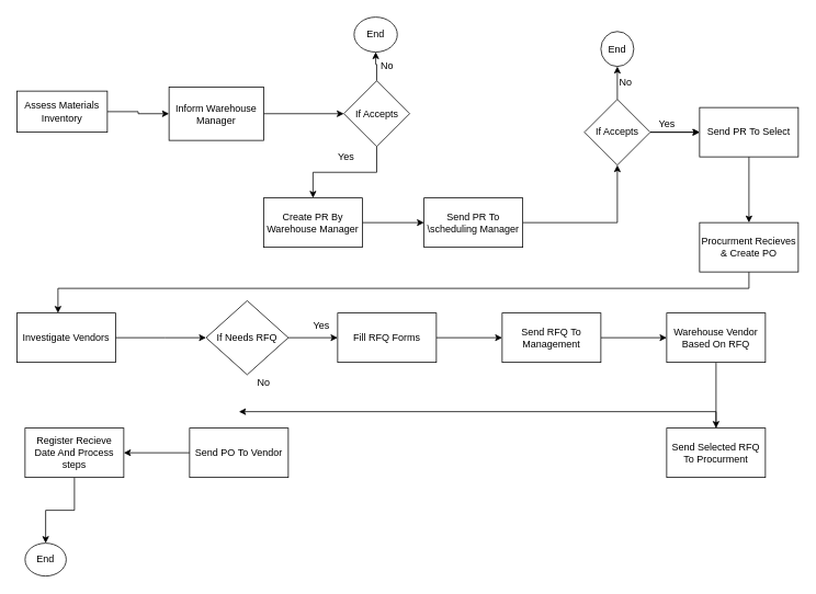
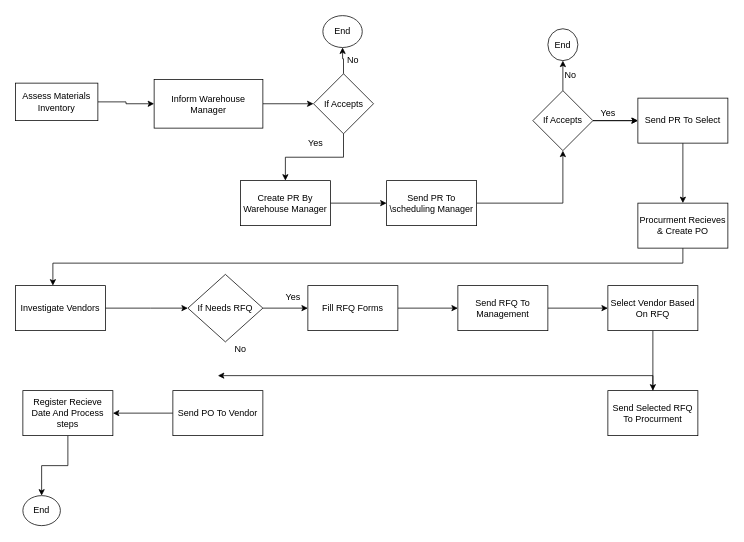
- <mxCell id="5" value="Inform Warehouse Manager" style="whiteSpace=wrap;html=1;rounded=0;" vertex="1" parent="1"><mxGeometry x="205" y="105" width="115" height="65" as="geometry" /></mxCell>
+ <mxCell id="5" value="Inform Warehouse Manager" style="whiteSpace=wrap;html=1;rounded=0;" vertex="1" parent="1"><mxGeometry x="205" y="105" width="145" height="65" as="geometry" /></mxCell>
- <mxCell id="40" value="Warehouse Vendor Based On RFQ" style="whiteSpace=wrap;html=1;rounded=0;" vertex="1" parent="1"><mxGeometry x="810" y="380" width="120" height="60" as="geometry" /></mxCell>
+ <mxCell id="40" value="Select Vendor Based On RFQ" style="whiteSpace=wrap;html=1;rounded=0;" vertex="1" parent="1"><mxGeometry x="810" y="380" width="120" height="60" as="geometry" /></mxCell>
